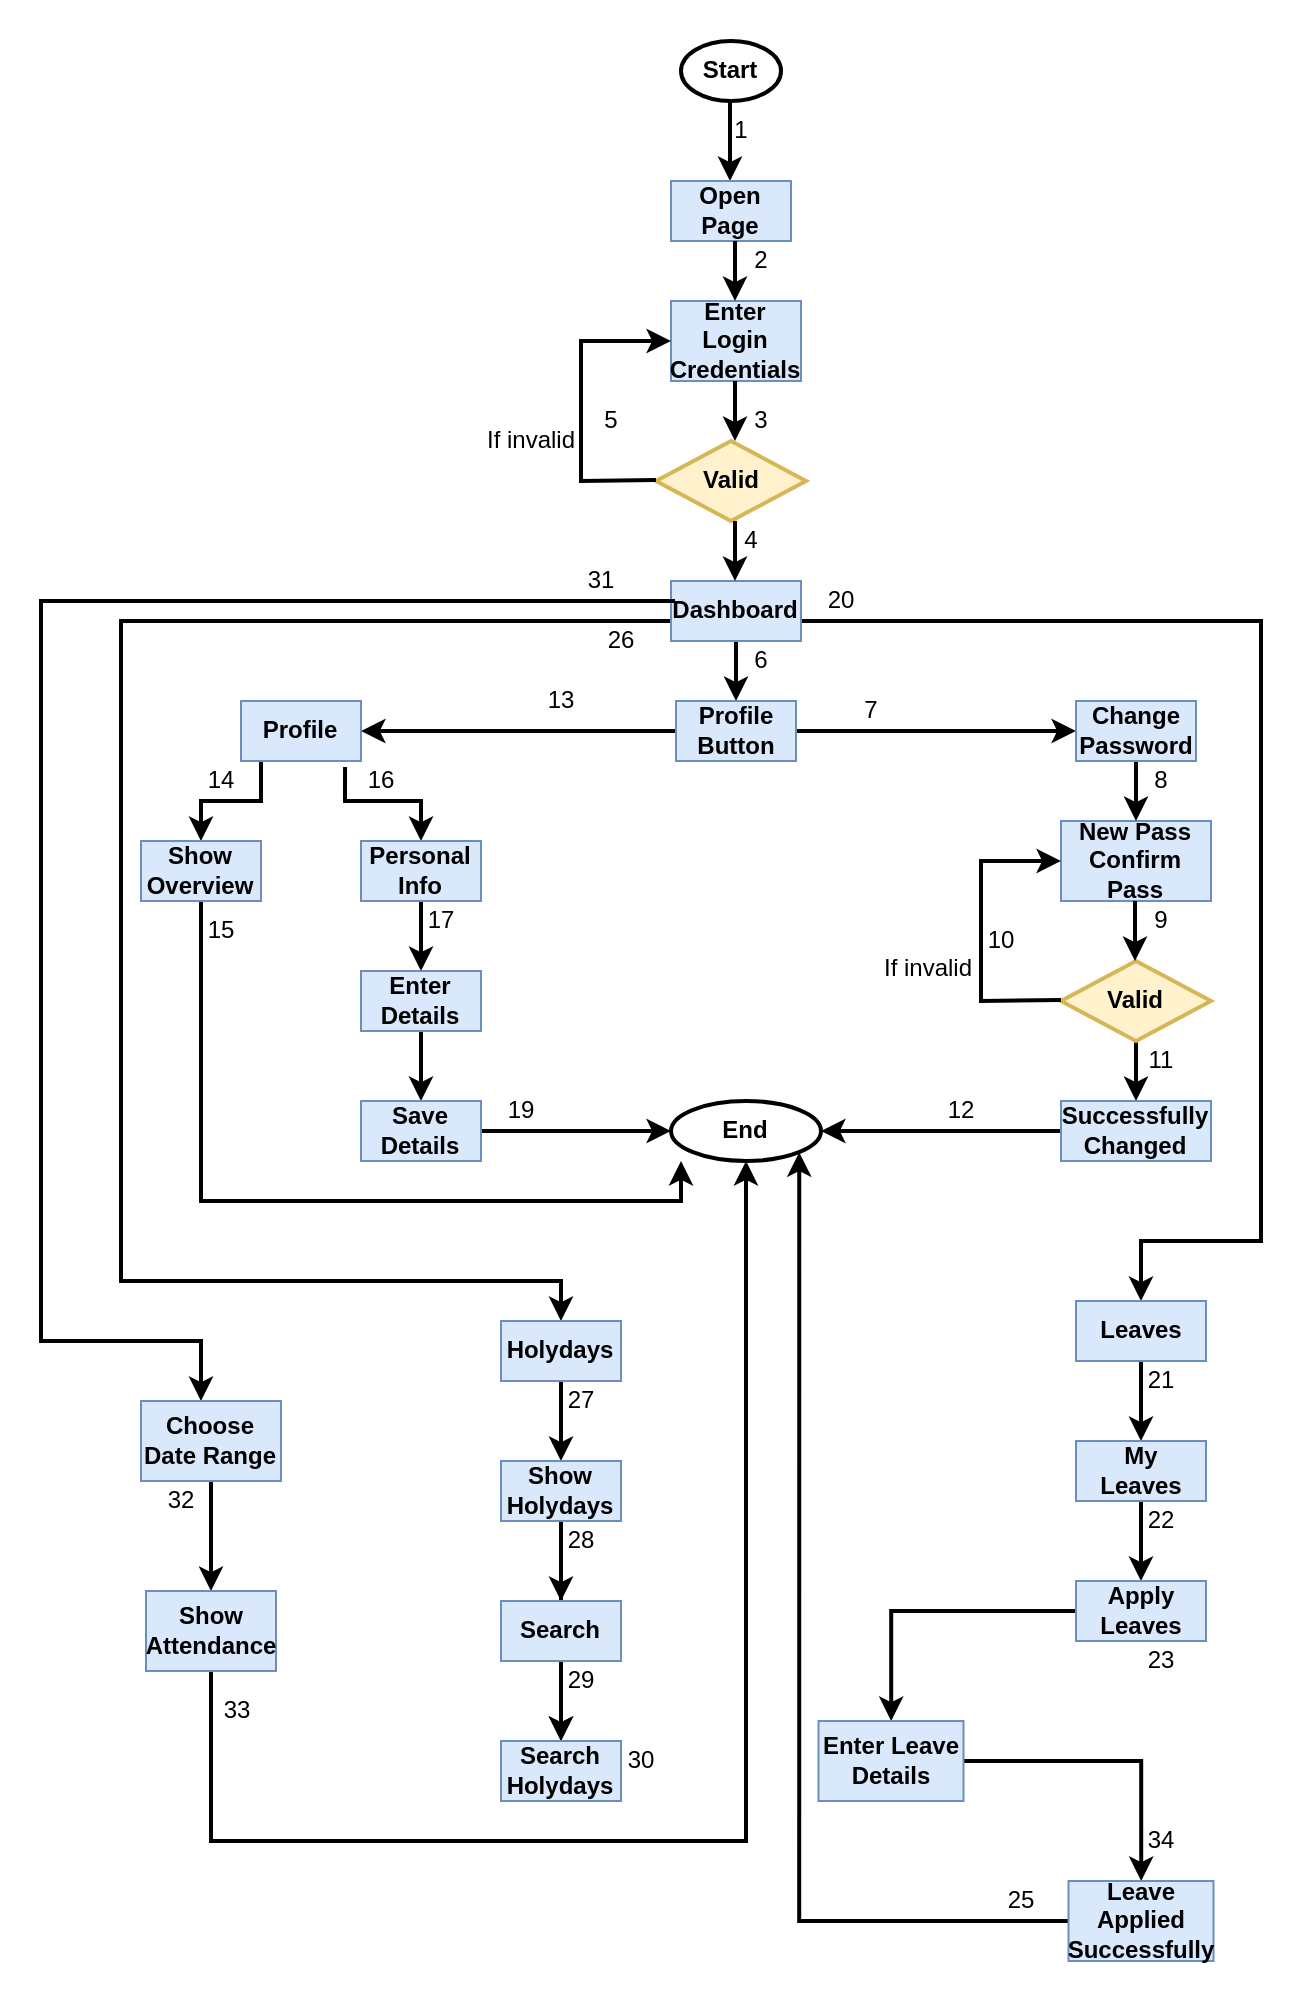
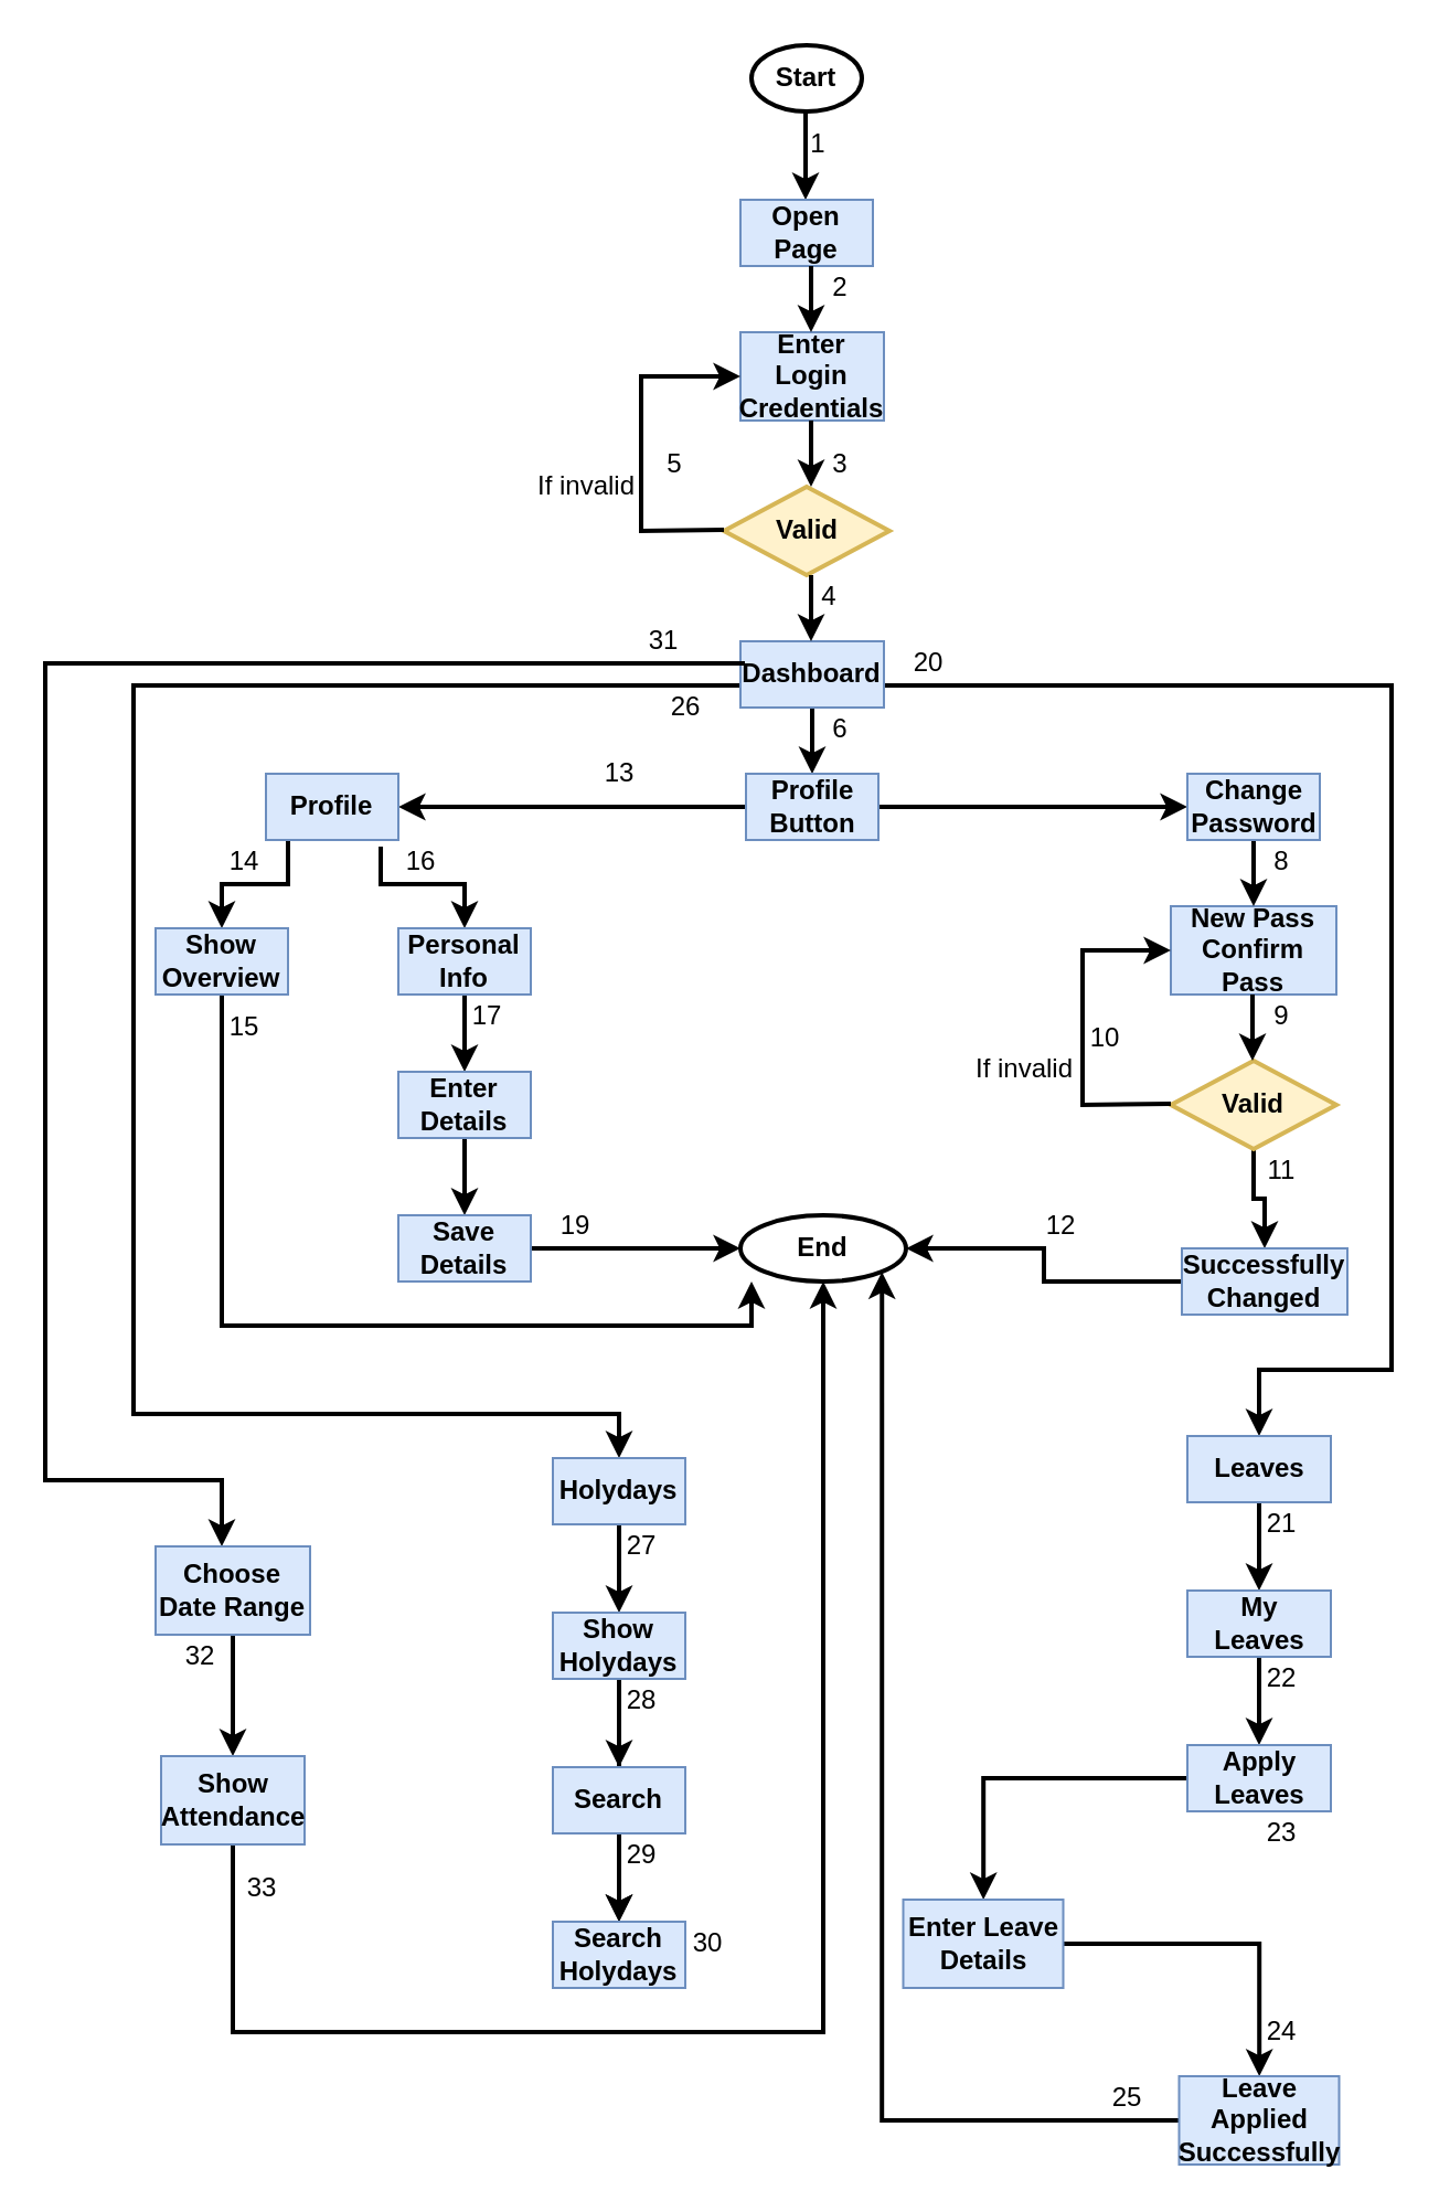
- <mxCell id="37" value="7" style="text;html=1;align=center;verticalAlign=middle;resizable=0;points=[];autosize=1;strokeColor=none;fillColor=none;" parent="1" vertex="1"><mxGeometry x="420" y="340" width="30" height="30" as="geometry" /></mxCell>
- <mxCell id="18" value="&lt;b&gt;Successfully&lt;br&gt;Changed&lt;br&gt;&lt;/b&gt;" style="rounded=0;whiteSpace=wrap;html=1;fillColor=#dae8fc;strokeColor=#6c8ebf;" parent="1" vertex="1"><mxGeometry x="530" y="550" width="75" height="30" as="geometry" /></mxCell>
+ <mxCell id="18" value="&lt;b&gt;Successfully&lt;br&gt;Changed&lt;br&gt;&lt;/b&gt;" style="rounded=0;whiteSpace=wrap;html=1;fillColor=#dae8fc;strokeColor=#6c8ebf;" parent="1" vertex="1"><mxGeometry x="535" y="565" width="75" height="30" as="geometry" /></mxCell>
- <mxCell id="73" value="34" style="text;html=1;align=center;verticalAlign=middle;resizable=0;points=[];autosize=1;strokeColor=none;fillColor=none;" parent="1" vertex="1"><mxGeometry x="560" y="905" width="40" height="30" as="geometry" /></mxCell>
+ <mxCell id="73" value="24" style="text;html=1;align=center;verticalAlign=middle;resizable=0;points=[];autosize=1;strokeColor=none;fillColor=none;" parent="1" vertex="1"><mxGeometry x="560" y="905" width="40" height="30" as="geometry" /></mxCell>
